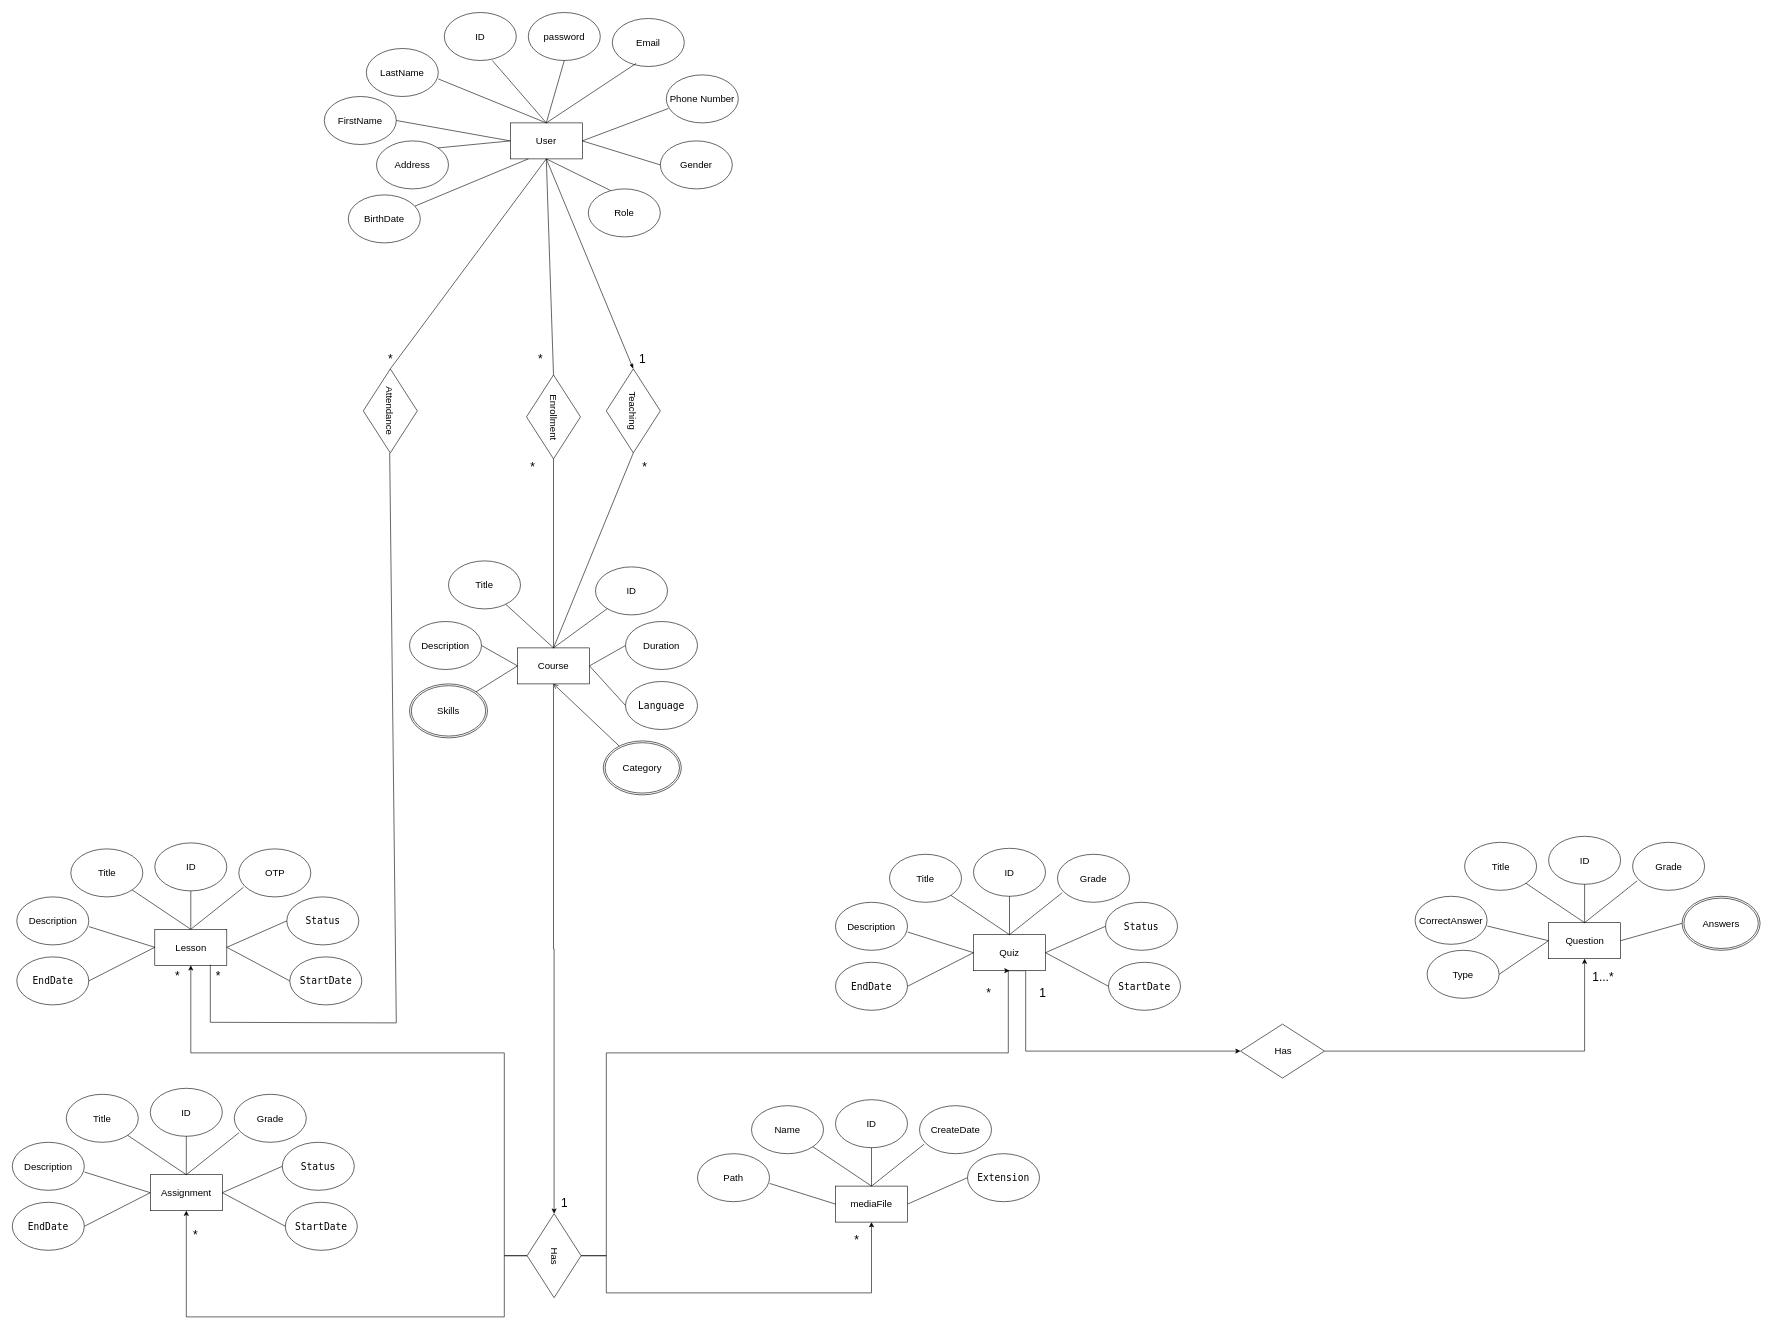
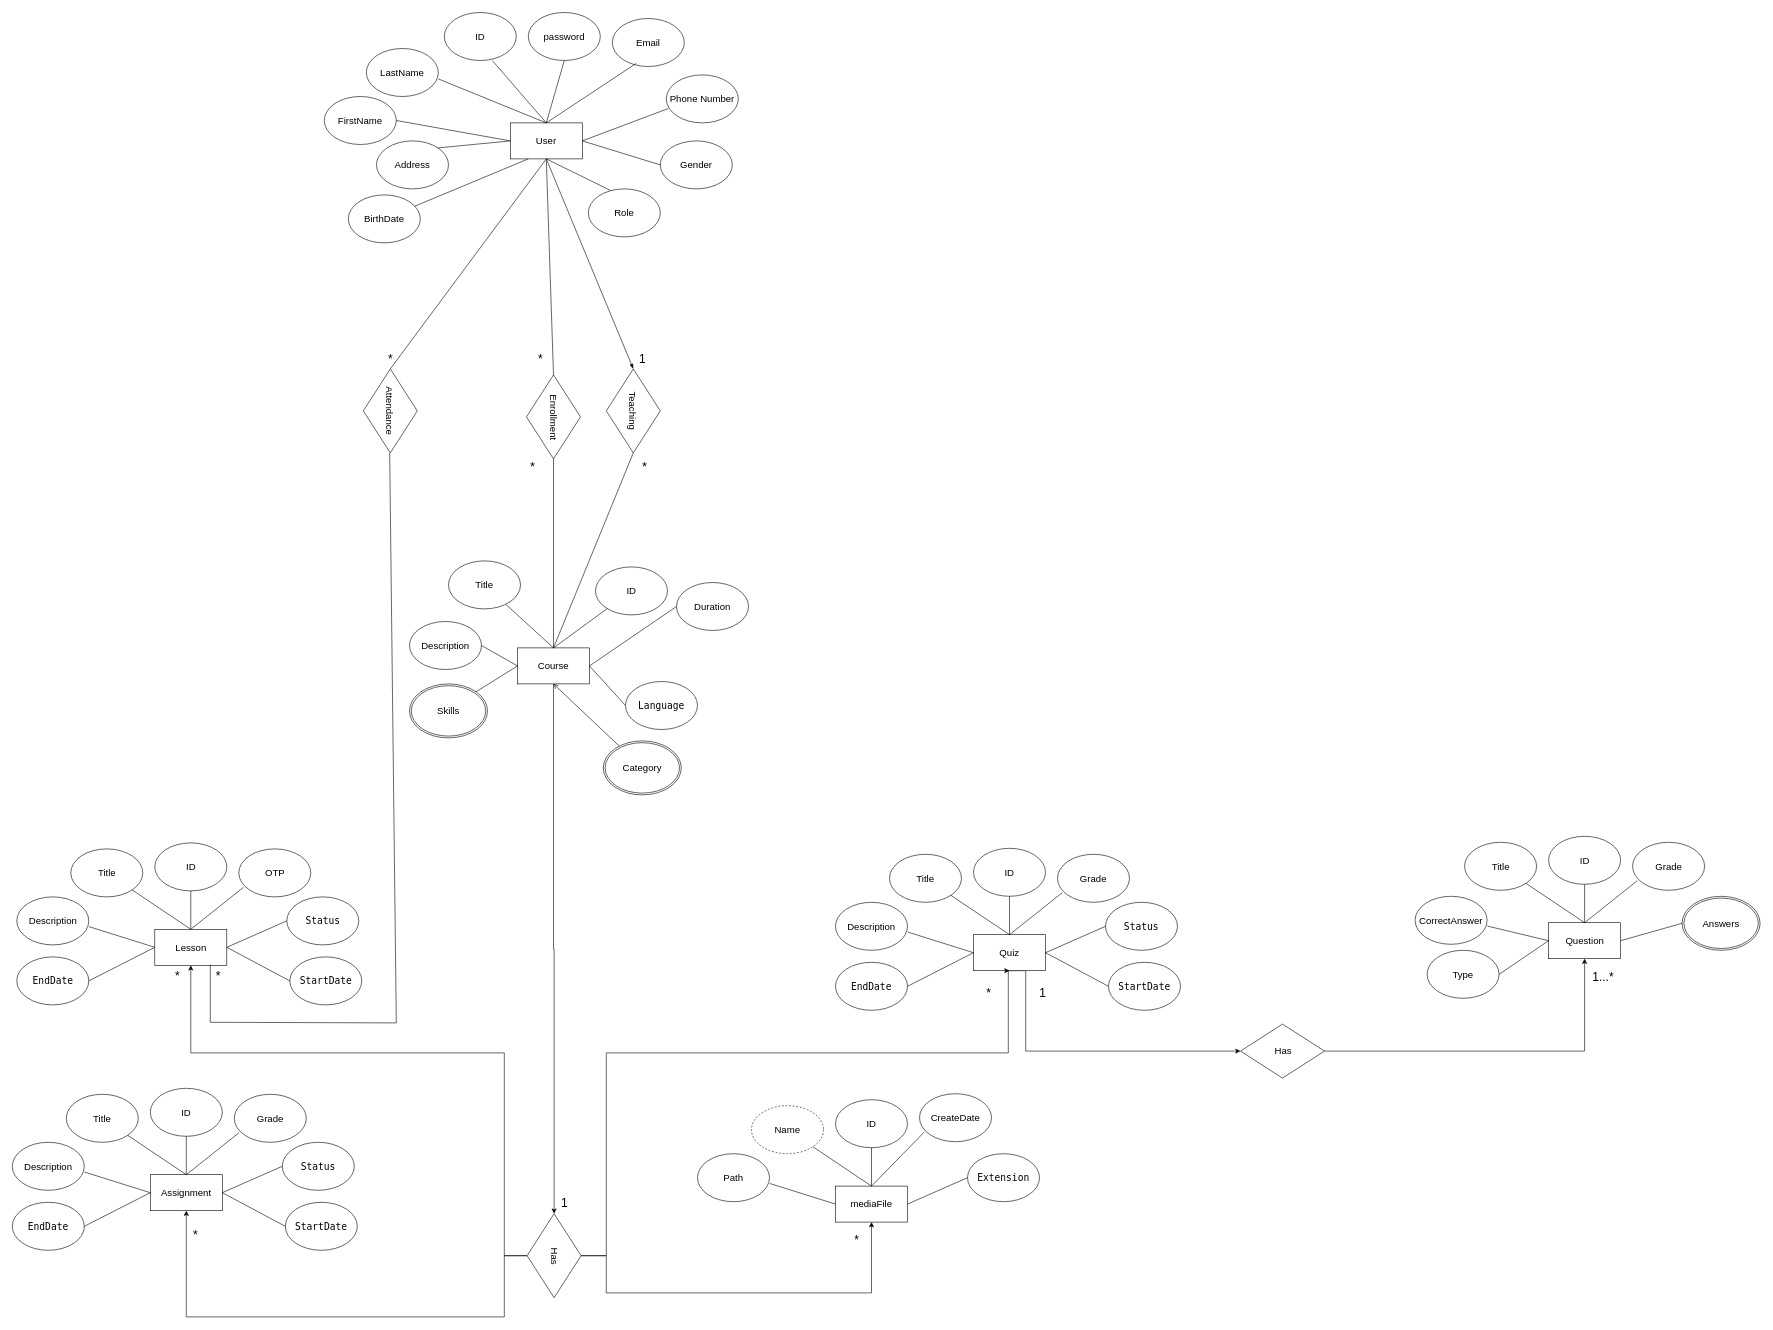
- <mxCell id="26" value="Duration" style="ellipse;whiteSpace=wrap;html=1;fontSize=16;" parent="1" vertex="1"><mxGeometry x="1042" y="1035" width="120" height="80" as="geometry" /></mxCell>
+ <mxCell id="26" value="Duration" style="ellipse;whiteSpace=wrap;html=1;fontSize=16;" parent="1" vertex="1"><mxGeometry x="1127" y="970" width="120" height="80" as="geometry" /></mxCell>
- <mxCell id="38" value="Name" style="ellipse;whiteSpace=wrap;html=1;fontSize=16;" parent="1" vertex="1"><mxGeometry x="1252" y="1842" width="120" height="80" as="geometry" /></mxCell>
+ <mxCell id="38" value="Name" style="ellipse;whiteSpace=wrap;html=1;fontSize=16;dashed=1;" parent="1" vertex="1"><mxGeometry x="1252" y="1842" width="120" height="80" as="geometry" /></mxCell>
- <mxCell id="41" value="CreateDate" style="ellipse;whiteSpace=wrap;html=1;fontSize=16;" parent="1" vertex="1"><mxGeometry x="1532" y="1842" width="120" height="80" as="geometry" /></mxCell>
+ <mxCell id="41" value="CreateDate" style="ellipse;whiteSpace=wrap;html=1;fontSize=16;" parent="1" vertex="1"><mxGeometry x="1532" y="1822" width="120" height="80" as="geometry" /></mxCell>
